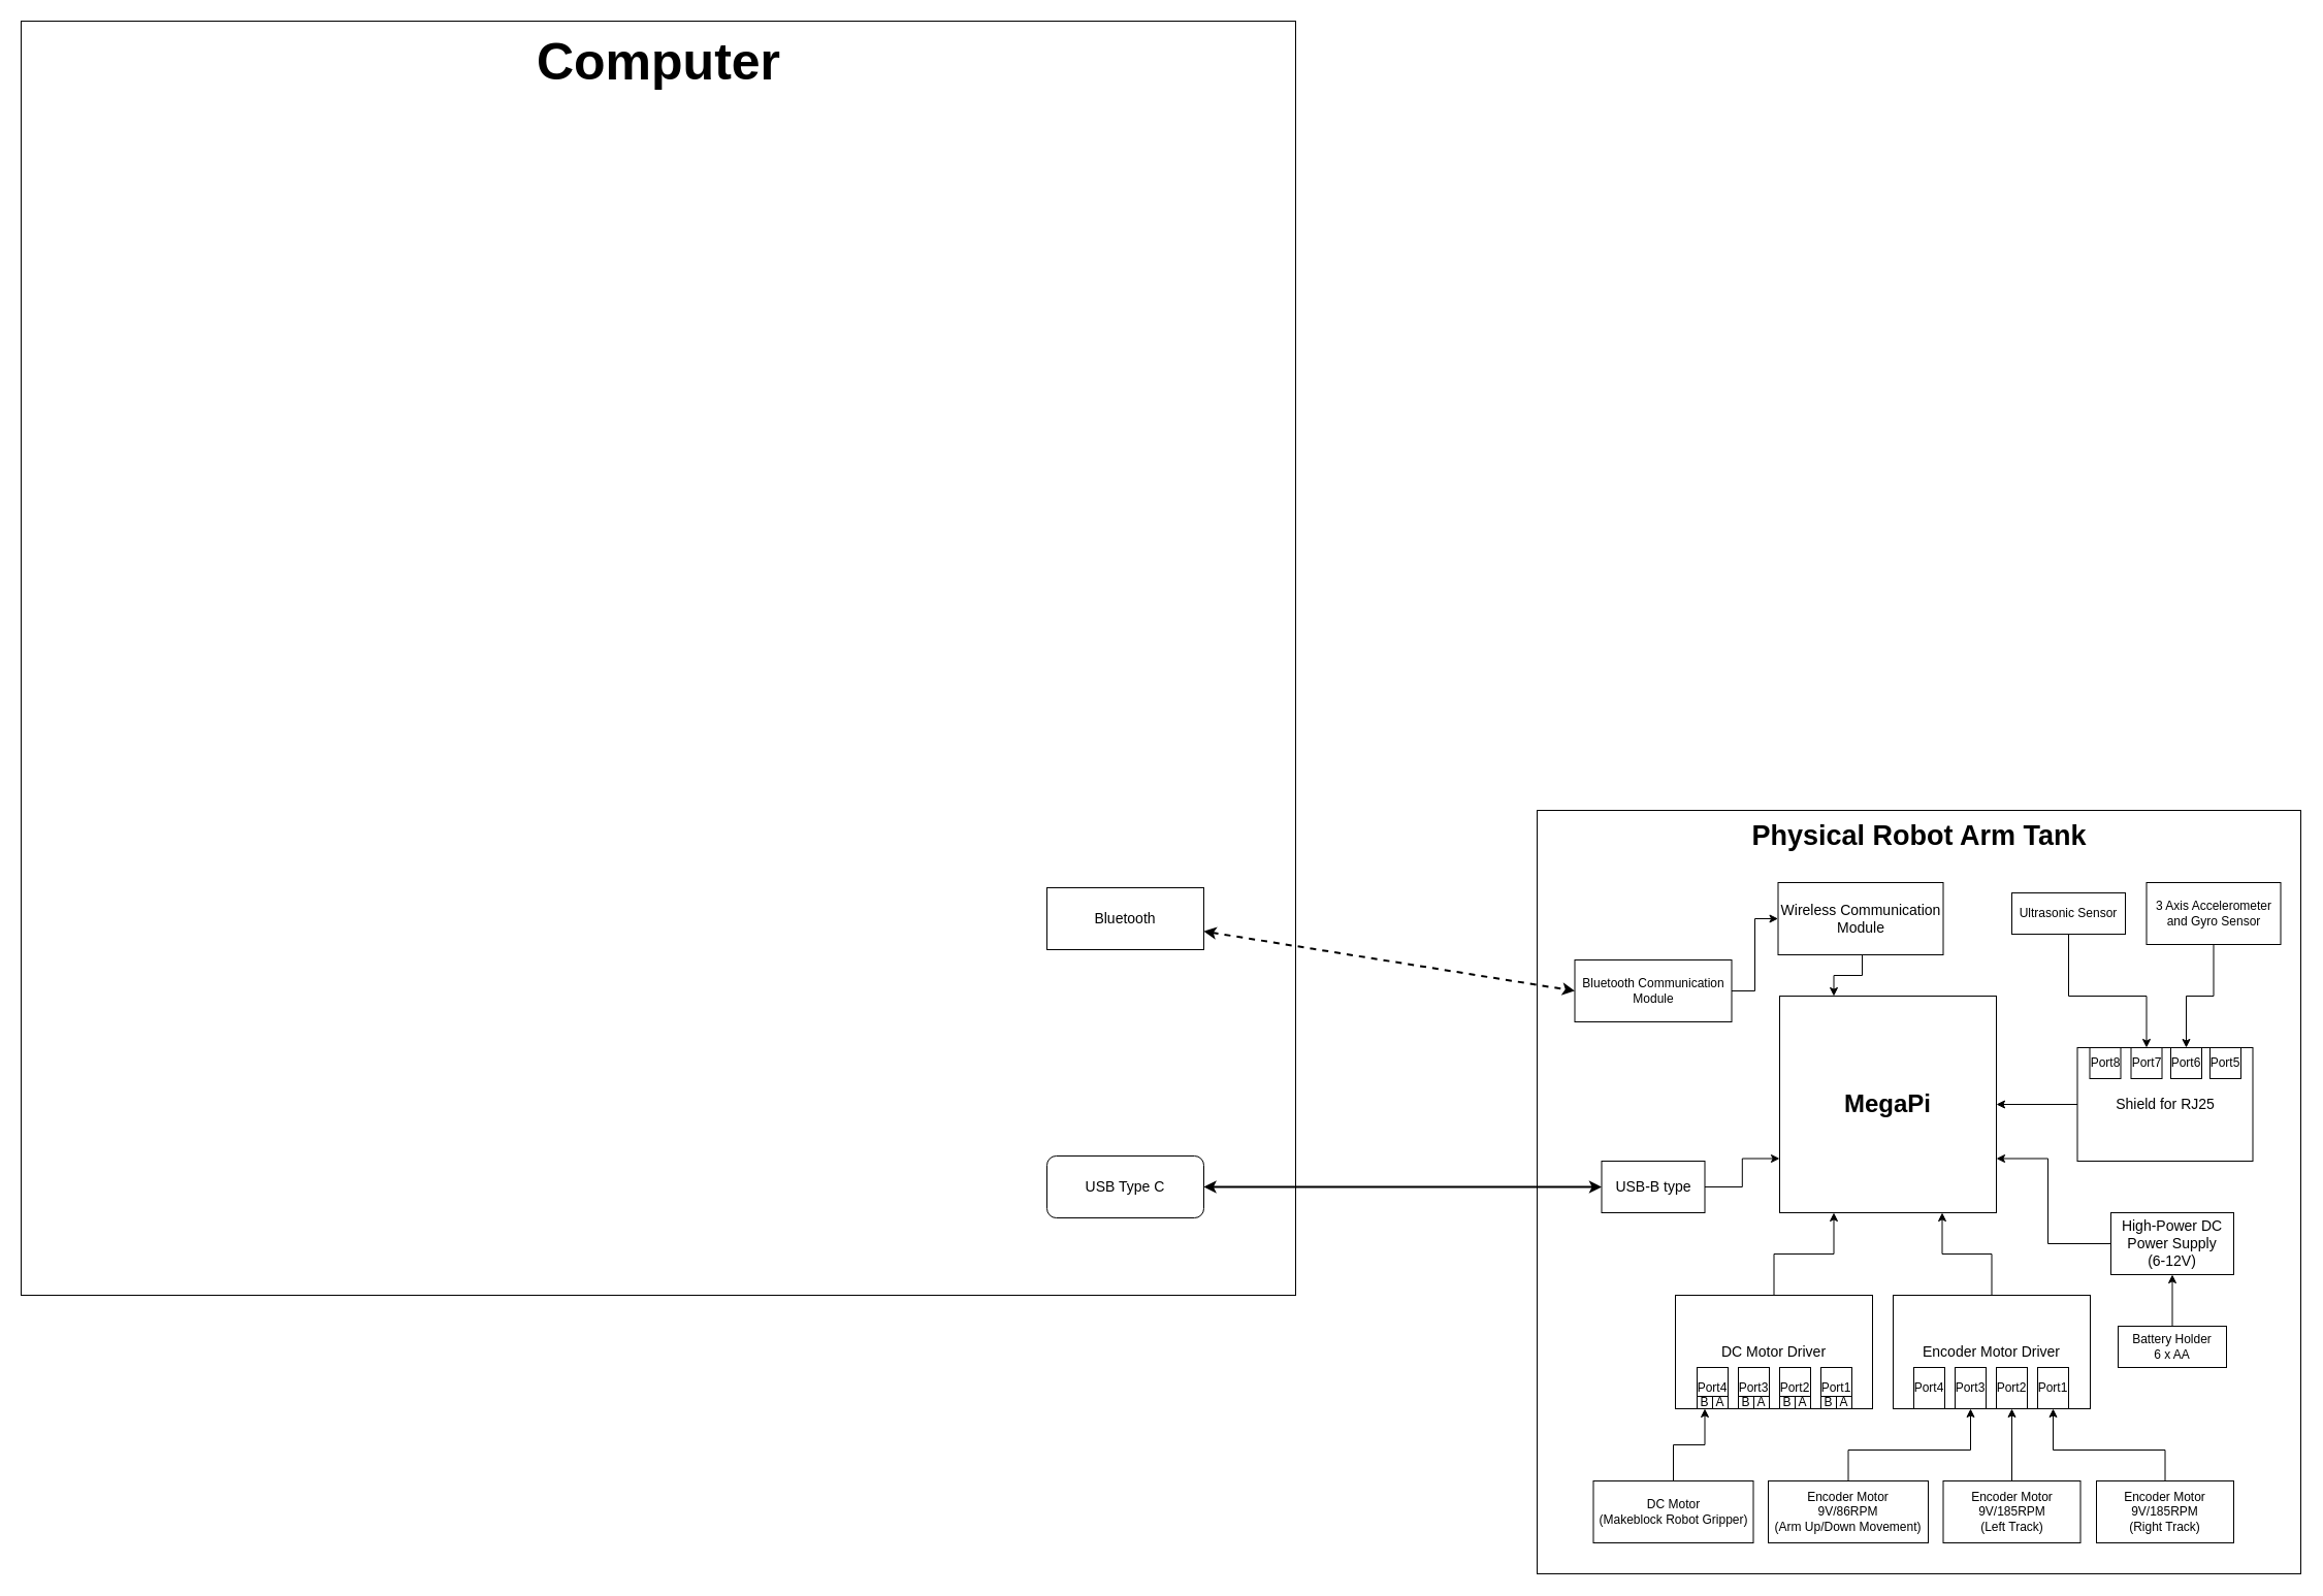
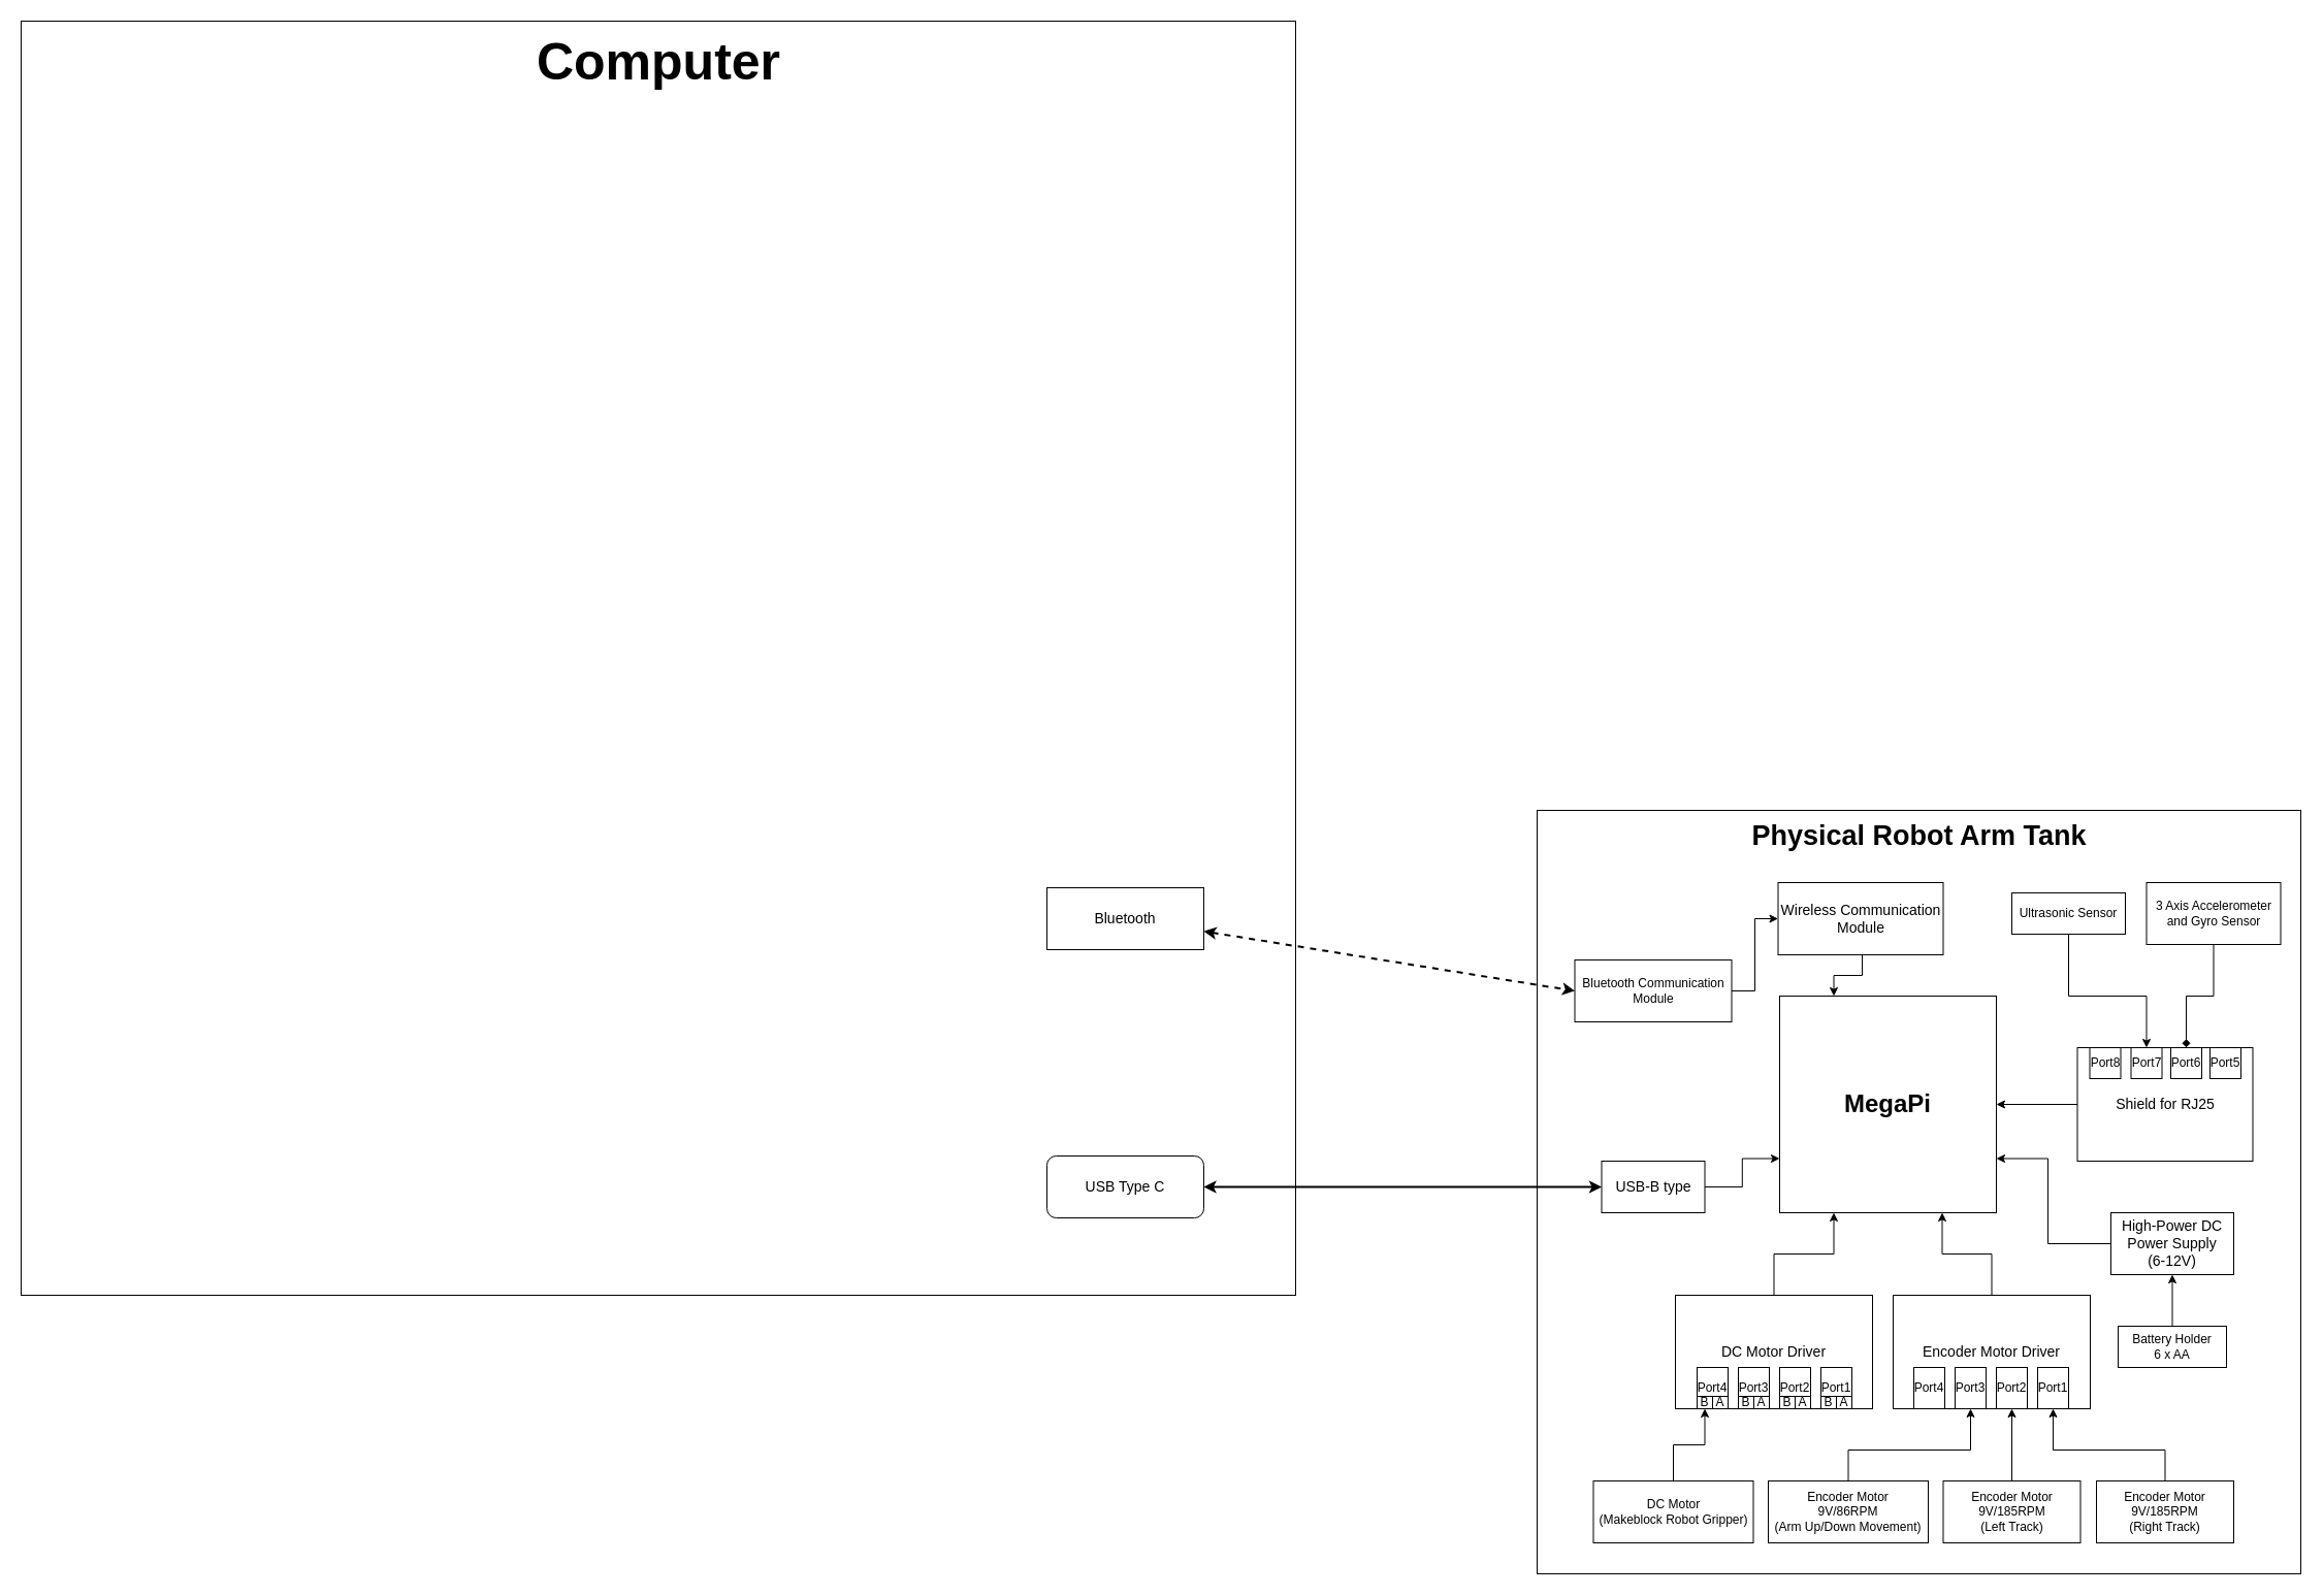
- <mxCell id="4" style="edgeStyle=orthogonalEdgeStyle;rounded=0;orthogonalLoop=1;jettySize=auto;html=1;entryX=0.5;entryY=0;entryDx=0;entryDy=0;fontSize=27;" edge="1" parent="1" source="5" target="44"><mxGeometry relative="1" as="geometry"><Array as="points"><mxPoint x="2145" y="965" /><mxPoint x="2118" y="965" /></Array></mxGeometry></mxCell>
+ <mxCell id="4" style="edgeStyle=orthogonalEdgeStyle;rounded=0;orthogonalLoop=1;jettySize=auto;html=1;entryX=0.5;entryY=0;entryDx=0;entryDy=0;fontSize=27;endArrow=diamond;" edge="1" parent="1" source="5" target="44"><mxGeometry relative="1" as="geometry"><Array as="points"><mxPoint x="2145" y="965" /><mxPoint x="2118" y="965" /></Array></mxGeometry></mxCell>
